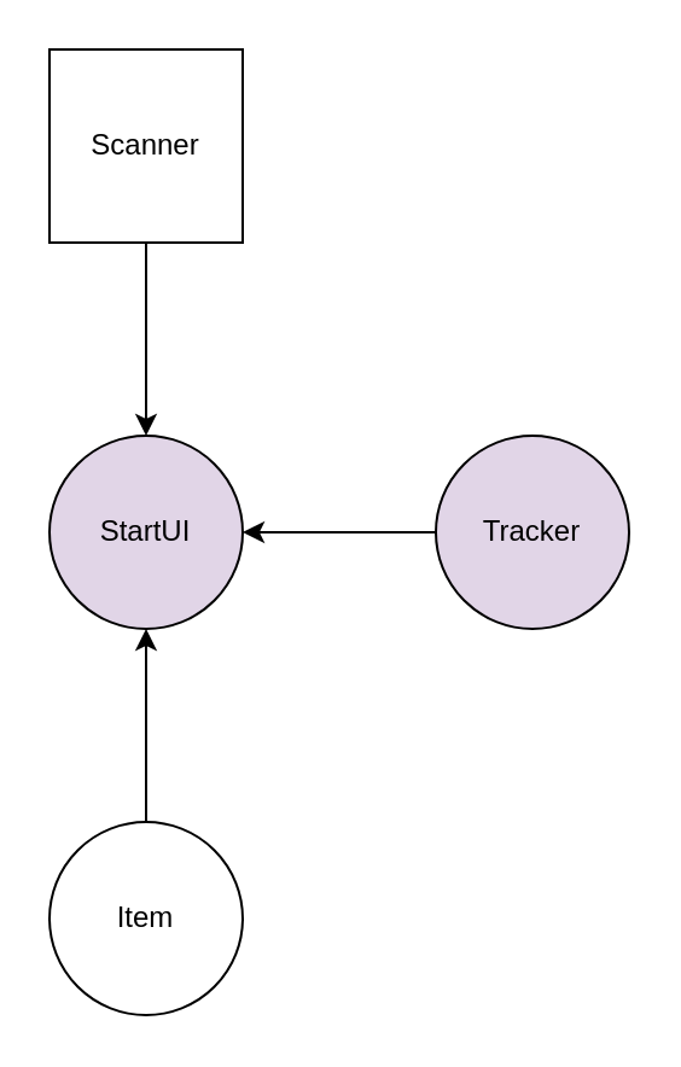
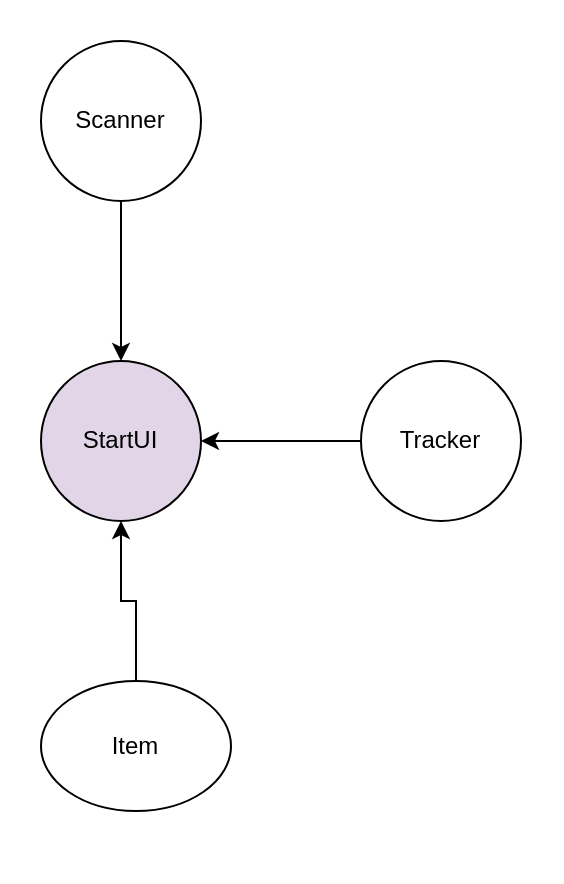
- <mxCell id="4" value="Scanner" style="whiteSpace=wrap;html=1;aspect=fixed;rounded=0;" vertex="1" parent="1"><mxGeometry x="20" y="20" width="80" height="80" as="geometry" /></mxCell>
+ <mxCell id="4" value="Scanner" style="ellipse;whiteSpace=wrap;html=1;aspect=fixed;" vertex="1" parent="1"><mxGeometry x="20" y="20" width="80" height="80" as="geometry" /></mxCell>
- <mxCell id="6" value="Tracker" style="ellipse;whiteSpace=wrap;html=1;aspect=fixed;fillColor=#e1d5e7;" vertex="1" parent="1"><mxGeometry x="180" y="180" width="80" height="80" as="geometry" /></mxCell>
+ <mxCell id="6" value="Tracker" style="ellipse;whiteSpace=wrap;html=1;aspect=fixed;" vertex="1" parent="1"><mxGeometry x="180" y="180" width="80" height="80" as="geometry" /></mxCell>
- <mxCell id="8" value="Item" style="ellipse;whiteSpace=wrap;html=1;aspect=fixed;" vertex="1" parent="1"><mxGeometry x="20" y="340" width="80" height="80" as="geometry" /></mxCell>
+ <mxCell id="8" value="Item" style="ellipse;whiteSpace=wrap;html=1;aspect=fixed;" vertex="1" parent="1"><mxGeometry x="20" y="340" width="95" height="65" as="geometry" /></mxCell>
